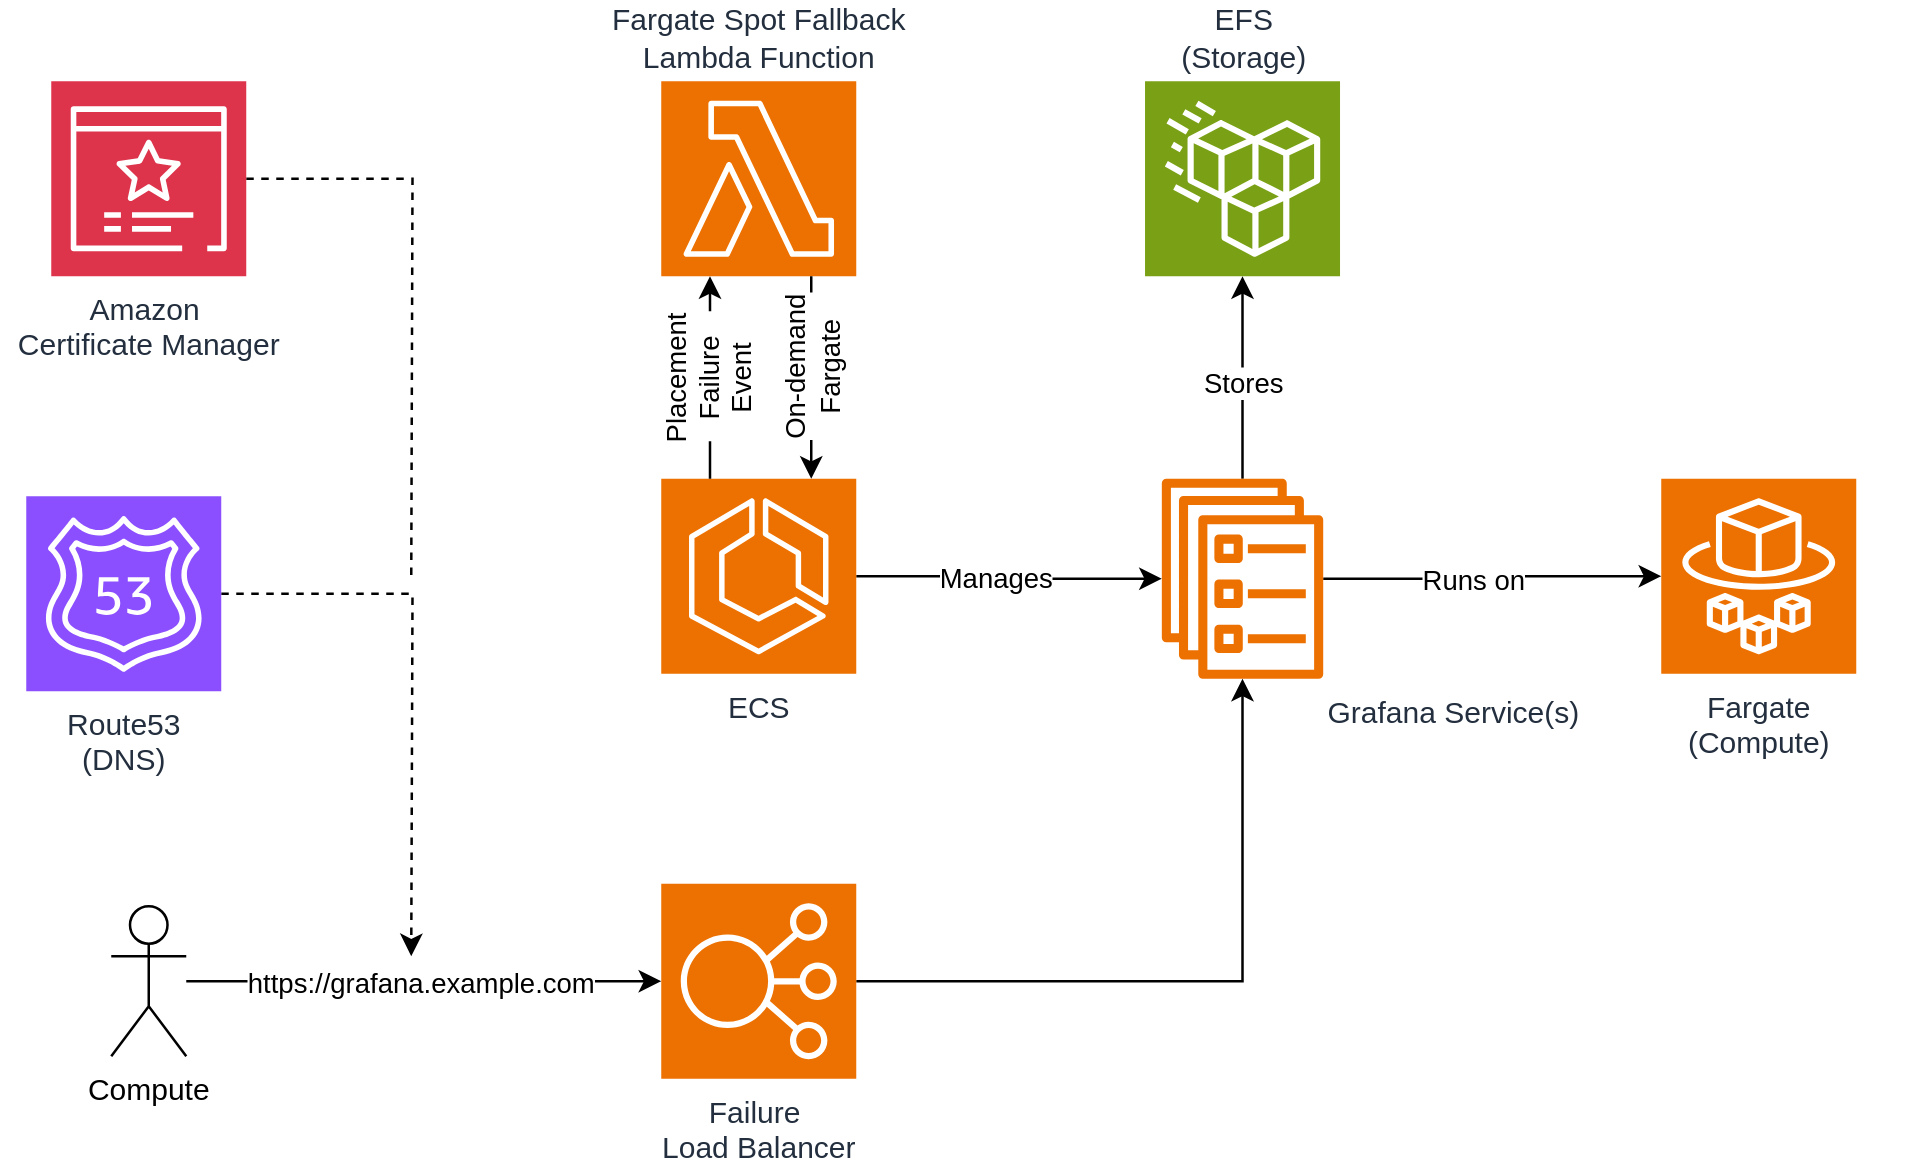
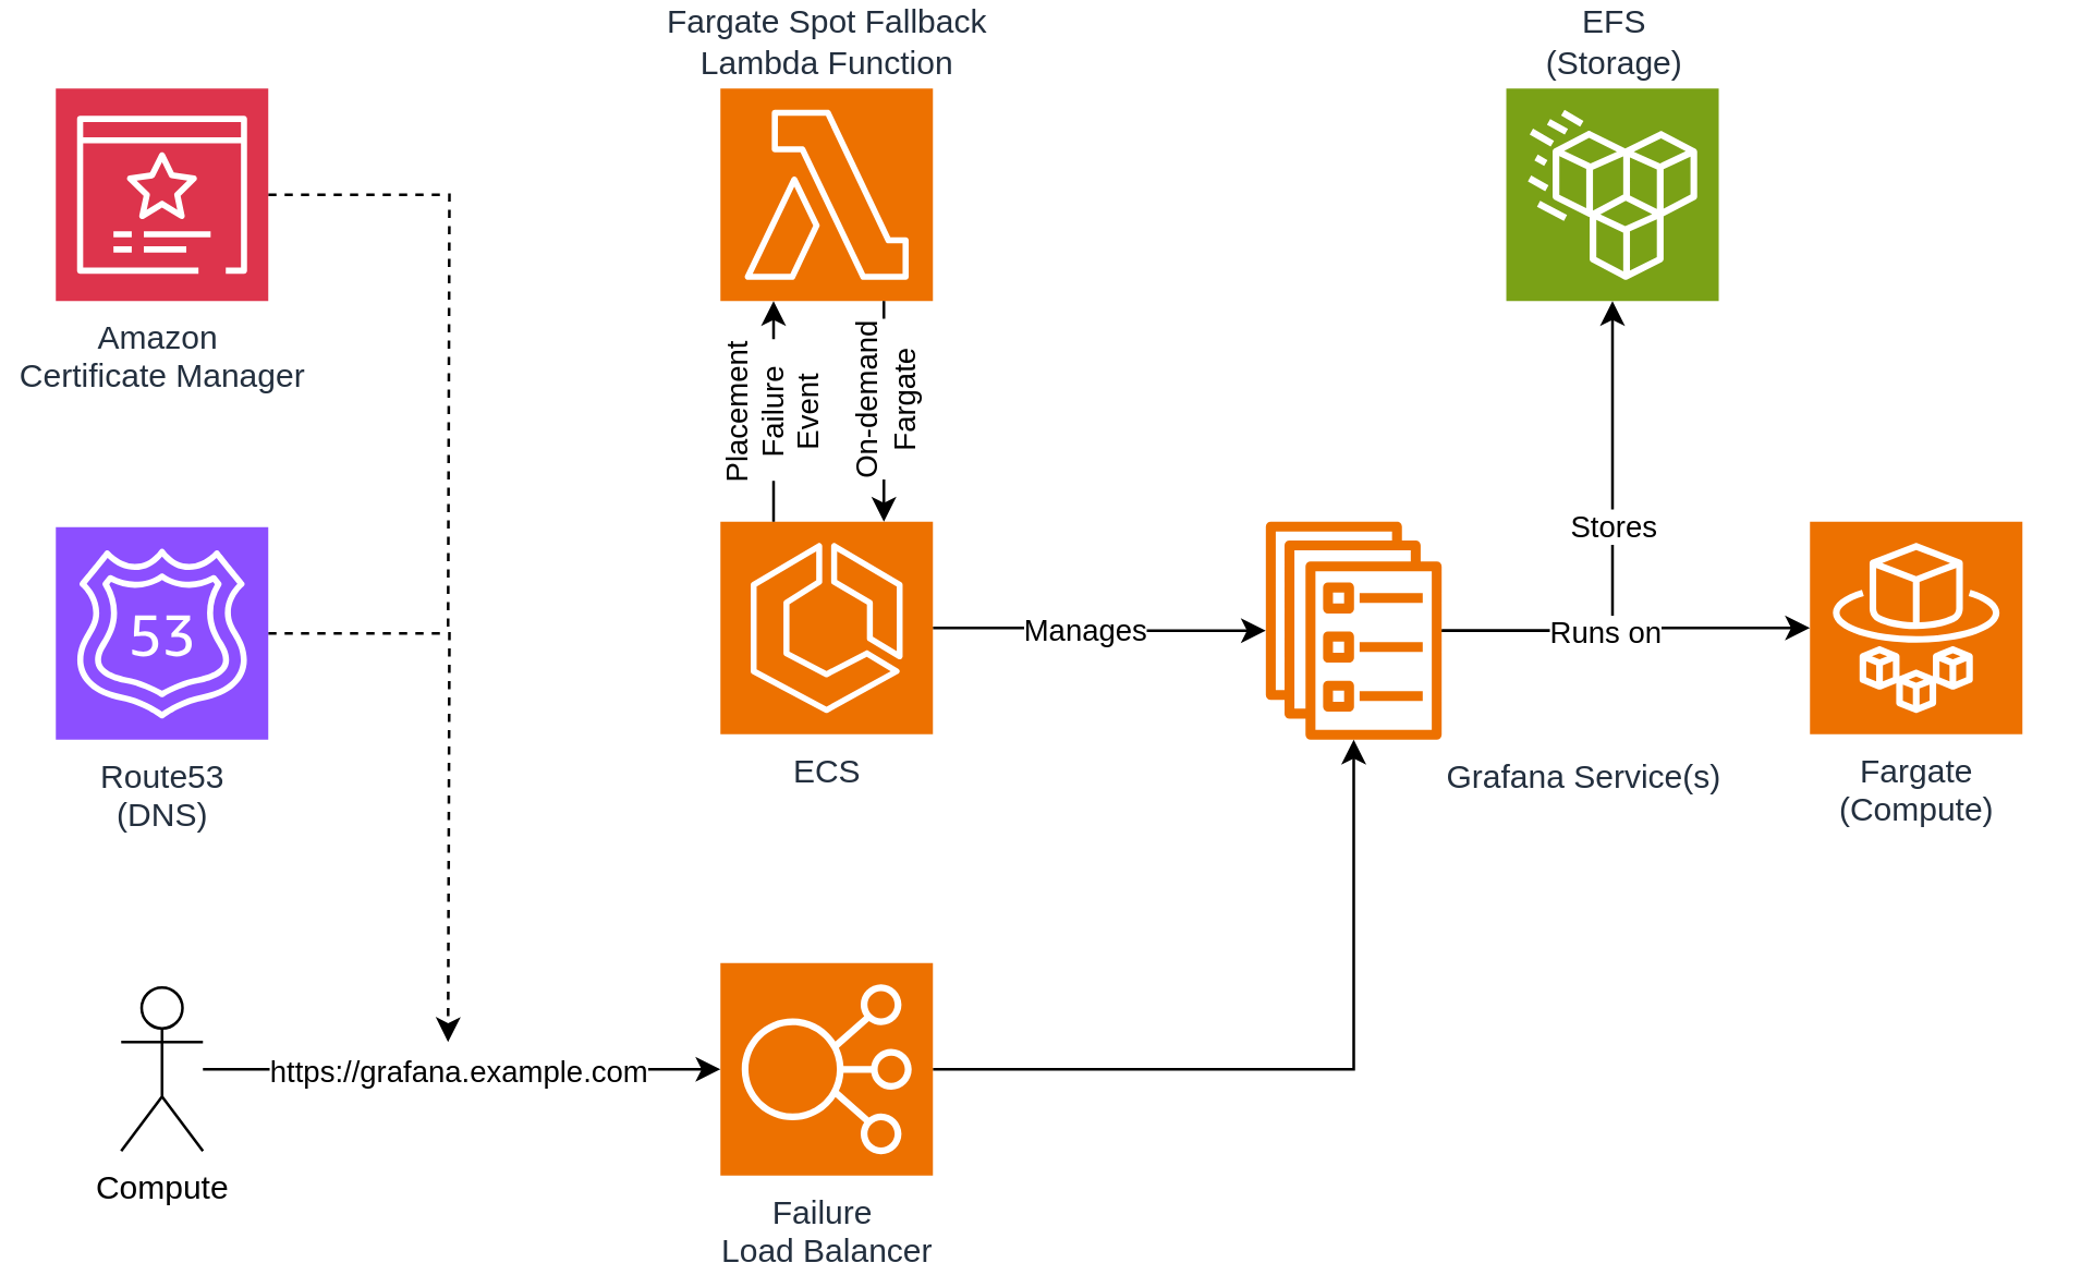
- <mxCell id="2" value="EFS&lt;div&gt;(Storage)&lt;/div&gt;" style="sketch=0;points=[[0,0,0],[0.25,0,0],[0.5,0,0],[0.75,0,0],[1,0,0],[0,1,0],[0.25,1,0],[0.5,1,0],[0.75,1,0],[1,1,0],[0,0.25,0],[0,0.5,0],[0,0.75,0],[1,0.25,0],[1,0.5,0],[1,0.75,0]];outlineConnect=0;fontColor=#232F3E;fillColor=#7AA116;strokeColor=#ffffff;dashed=0;verticalLabelPosition=top;verticalAlign=bottom;align=center;html=1;fontSize=12;fontStyle=0;aspect=fixed;shape=mxgraph.aws4.resourceIcon;resIcon=mxgraph.aws4.efs_standard;labelPosition=center;" vertex="1" parent="1"><mxGeometry x="457.51" y="20" width="78" height="78" as="geometry" /></mxCell>
+ <mxCell id="2" value="EFS&lt;div&gt;(Storage)&lt;/div&gt;" style="sketch=0;points=[[0,0,0],[0.25,0,0],[0.5,0,0],[0.75,0,0],[1,0,0],[0,1,0],[0.25,1,0],[0.5,1,0],[0.75,1,0],[1,1,0],[0,0.25,0],[0,0.5,0],[0,0.75,0],[1,0.25,0],[1,0.5,0],[1,0.75,0]];outlineConnect=0;fontColor=#232F3E;fillColor=#7AA116;strokeColor=#ffffff;dashed=0;verticalLabelPosition=top;verticalAlign=bottom;align=center;html=1;fontSize=12;fontStyle=0;aspect=fixed;shape=mxgraph.aws4.resourceIcon;resIcon=mxgraph.aws4.efs_standard;labelPosition=center;" vertex="1" parent="1"><mxGeometry x="552.51" y="20" width="78" height="78" as="geometry" /></mxCell>
- <mxCell id="23" value="Route53&lt;div&gt;(DNS)&lt;/div&gt;" style="sketch=0;points=[[0,0,0],[0.25,0,0],[0.5,0,0],[0.75,0,0],[1,0,0],[0,1,0],[0.25,1,0],[0.5,1,0],[0.75,1,0],[1,1,0],[0,0.25,0],[0,0.5,0],[0,0.75,0],[1,0.25,0],[1,0.5,0],[1,0.75,0]];outlineConnect=0;fontColor=#232F3E;fillColor=#8C4FFF;strokeColor=#ffffff;dashed=0;verticalLabelPosition=bottom;verticalAlign=top;align=center;html=1;fontSize=12;fontStyle=0;aspect=fixed;shape=mxgraph.aws4.resourceIcon;resIcon=mxgraph.aws4.route_53;" vertex="1" parent="1"><mxGeometry x="10" y="186" width="78" height="78" as="geometry" /></mxCell>
+ <mxCell id="23" value="Route53&lt;div&gt;(DNS)&lt;/div&gt;" style="sketch=0;points=[[0,0,0],[0.25,0,0],[0.5,0,0],[0.75,0,0],[1,0,0],[0,1,0],[0.25,1,0],[0.5,1,0],[0.75,1,0],[1,1,0],[0,0.25,0],[0,0.5,0],[0,0.75,0],[1,0.25,0],[1,0.5,0],[1,0.75,0]];outlineConnect=0;fontColor=#232F3E;fillColor=#8C4FFF;strokeColor=#ffffff;dashed=0;verticalLabelPosition=bottom;verticalAlign=top;align=center;html=1;fontSize=12;fontStyle=0;aspect=fixed;shape=mxgraph.aws4.resourceIcon;resIcon=mxgraph.aws4.route_53;" vertex="1" parent="1"><mxGeometry x="20" y="181" width="78" height="78" as="geometry" /></mxCell>
